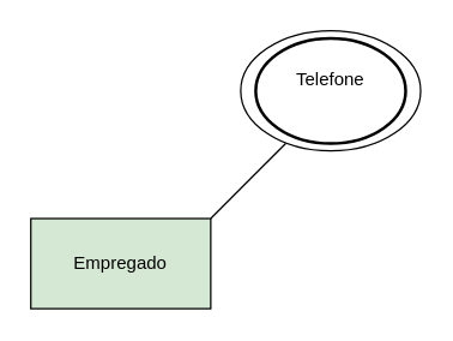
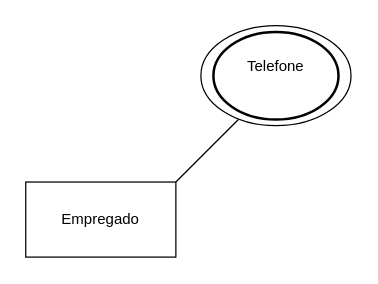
- <mxCell id="2" value="Empregado" style="rounded=0;whiteSpace=wrap;html=1;fillColor=#d5e8d4;" vertex="1" parent="1"><mxGeometry x="20" y="145" width="120" height="60" as="geometry" /></mxCell>
+ <mxCell id="2" value="Empregado" style="rounded=0;whiteSpace=wrap;html=1;" vertex="1" parent="1"><mxGeometry x="20" y="145" width="120" height="60" as="geometry" /></mxCell>
